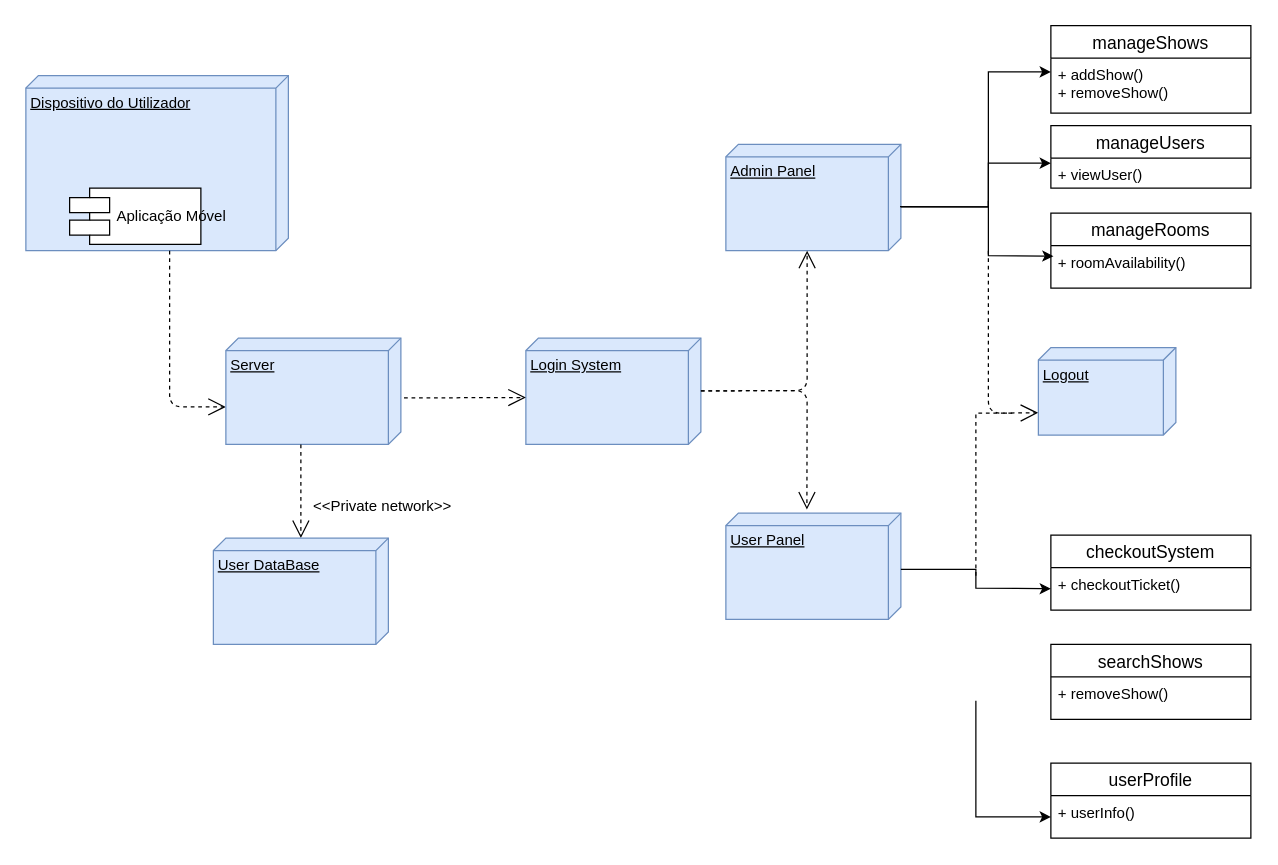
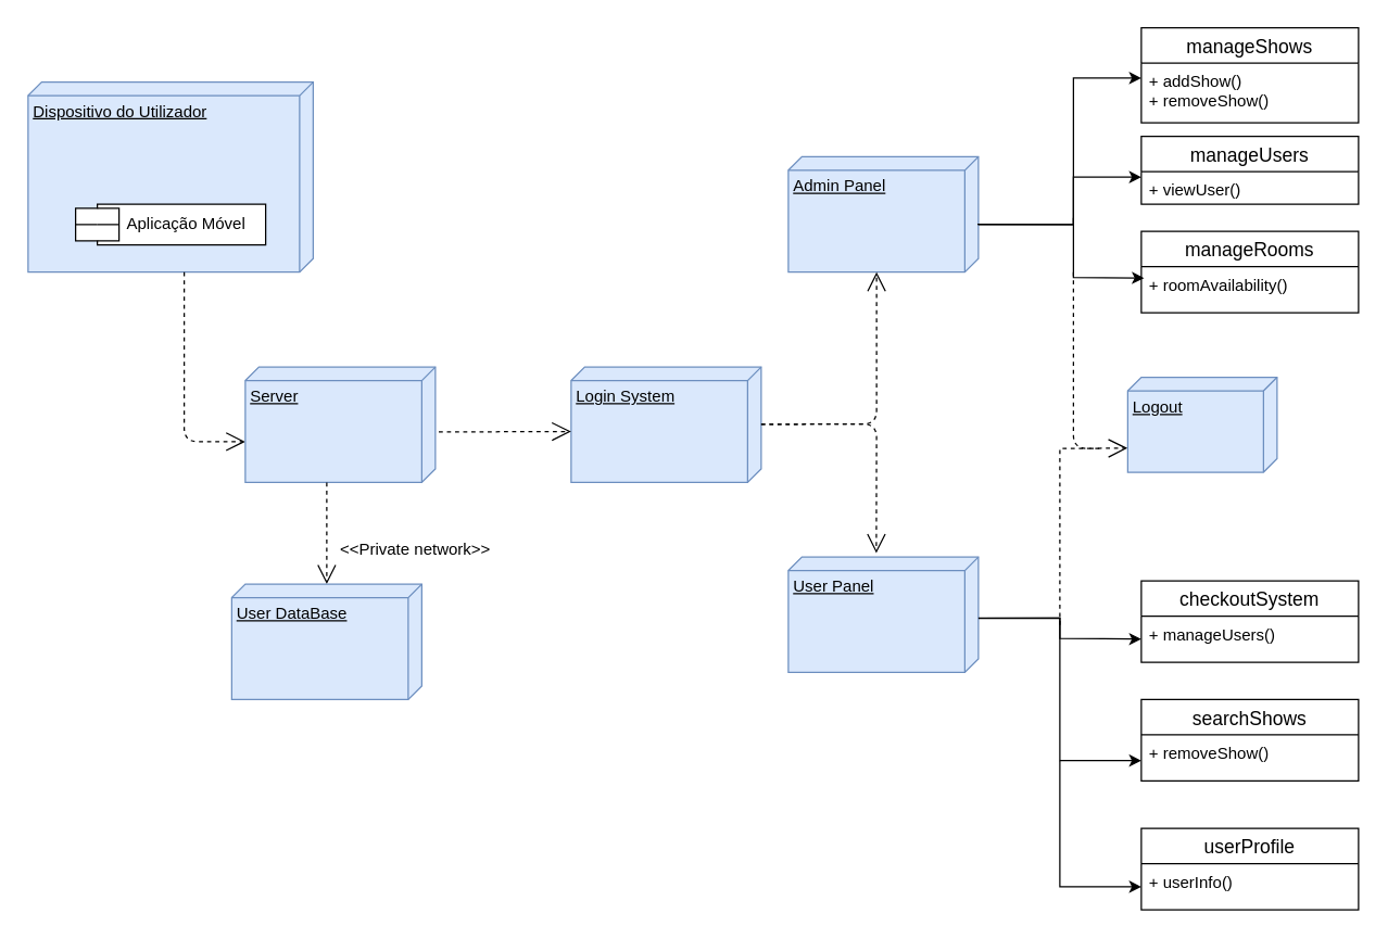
- <mxCell id="3" value="&lt;div&gt;Aplicação Móvel&lt;/div&gt;" style="shape=component;align=left;spacingLeft=36;html=1;" parent="1" vertex="1"><mxGeometry x="55" y="150" width="105" height="45" as="geometry" /></mxCell>
+ <mxCell id="3" value="&lt;div&gt;Aplicação Móvel&lt;/div&gt;" style="shape=component;align=left;spacingLeft=36;html=1;" parent="1" vertex="1"><mxGeometry x="55" y="150" width="140" height="30" as="geometry" /></mxCell>
- <mxCell id="20" value="+ checkoutTicket()" style="text;strokeColor=none;fillColor=none;spacingLeft=4;spacingRight=4;overflow=hidden;rotatable=0;points=[[0,0.5],[1,0.5]];portConstraint=eastwest;fontSize=12;whiteSpace=wrap;html=1;" vertex="1" parent="19"><mxGeometry y="26" width="160" height="34" as="geometry" /></mxCell>
+ <mxCell id="20" value="+ manageUsers()" style="text;strokeColor=none;fillColor=none;spacingLeft=4;spacingRight=4;overflow=hidden;rotatable=0;points=[[0,0.5],[1,0.5]];portConstraint=eastwest;fontSize=12;whiteSpace=wrap;html=1;" vertex="1" parent="19"><mxGeometry y="26" width="160" height="34" as="geometry" /></mxCell>
+ <mxCell id="26" value="" style="endArrow=classic;html=1;rounded=0;entryX=0;entryY=0.559;entryDx=0;entryDy=0;exitX=0.532;exitY=-0.001;exitDx=0;exitDy=0;exitPerimeter=0;entryPerimeter=0;" edge="1" parent="1" source="12" target="22"><mxGeometry width="50" height="50" relative="1" as="geometry"><mxPoint x="780" y="460" as="sourcePoint" /><mxPoint x="840" y="480.5" as="targetPoint" /><Array as="points"><mxPoint x="780" y="455" /><mxPoint x="780" y="560" /></Array></mxGeometry></mxCell>
